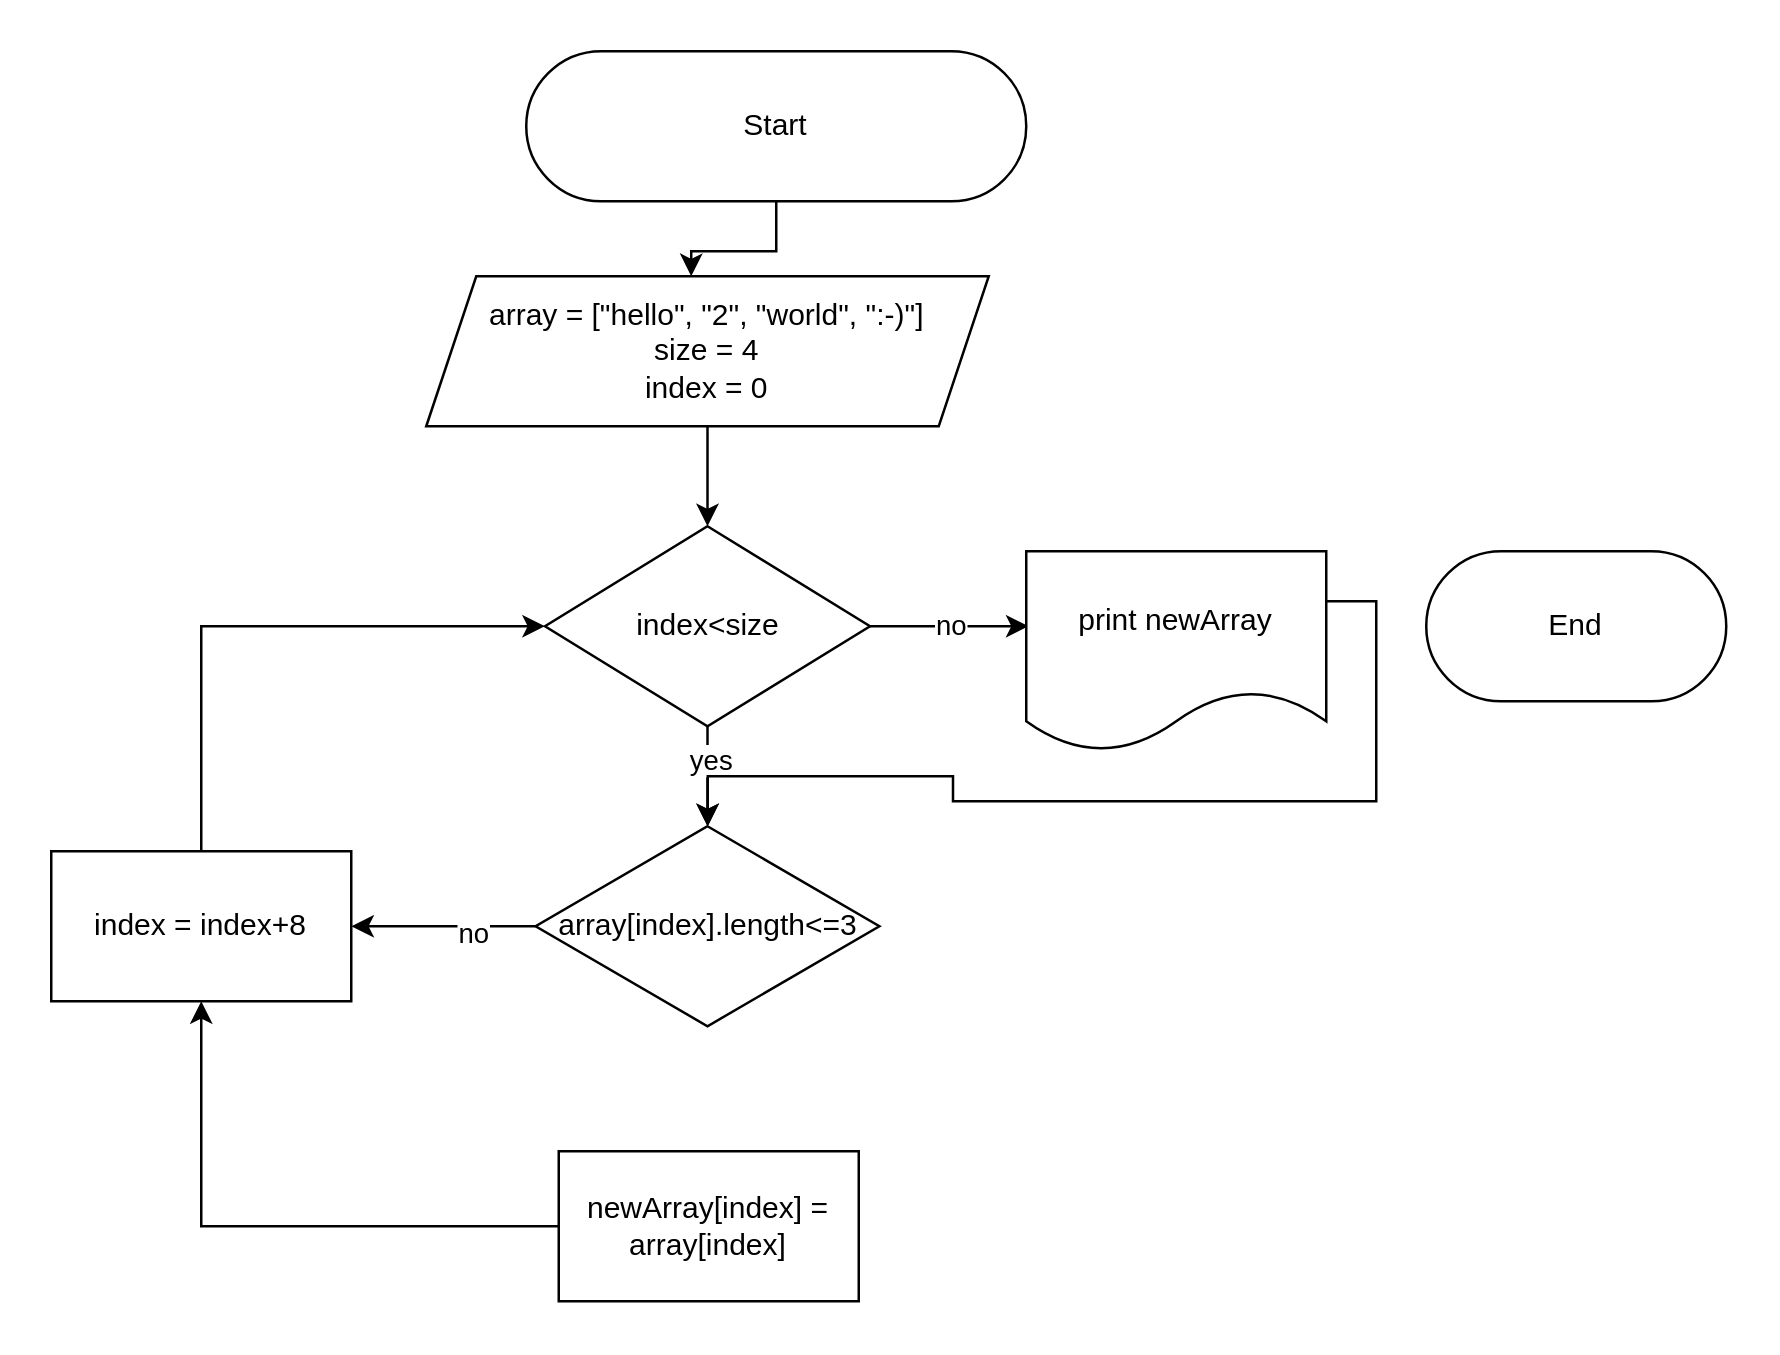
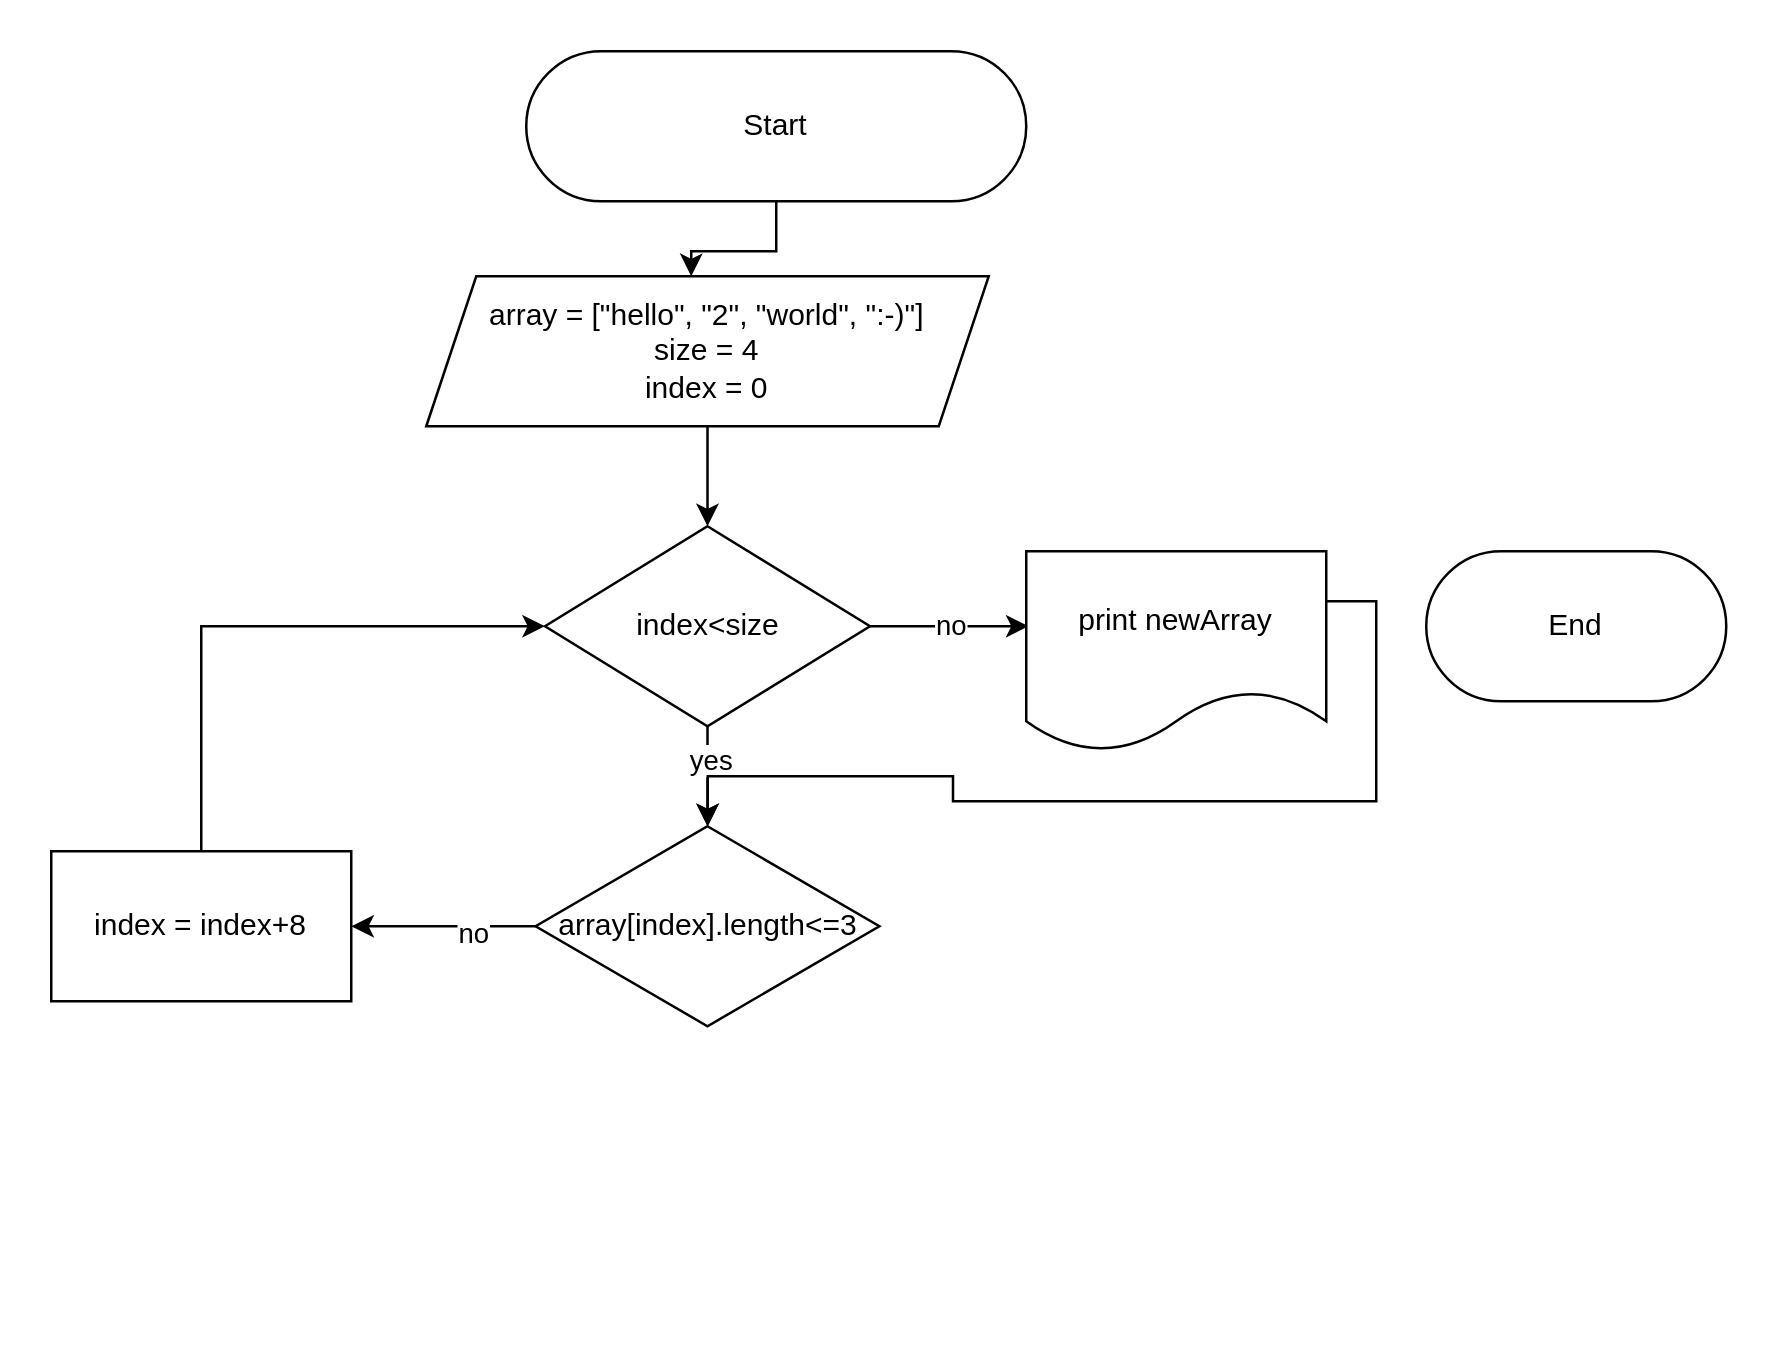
- <mxCell id="13" style="edgeStyle=orthogonalEdgeStyle;rounded=0;orthogonalLoop=1;jettySize=auto;html=1;exitX=0;exitY=0.5;exitDx=0;exitDy=0;entryX=0.5;entryY=1;entryDx=0;entryDy=0;" edge="1" parent="1" source="14" target="16"><mxGeometry relative="1" as="geometry" /></mxCell>
- <mxCell id="14" value="newArray[index] = array[index]" style="rounded=0;whiteSpace=wrap;html=1;" vertex="1" parent="1"><mxGeometry x="223" y="460" width="120" height="60" as="geometry" /></mxCell>
